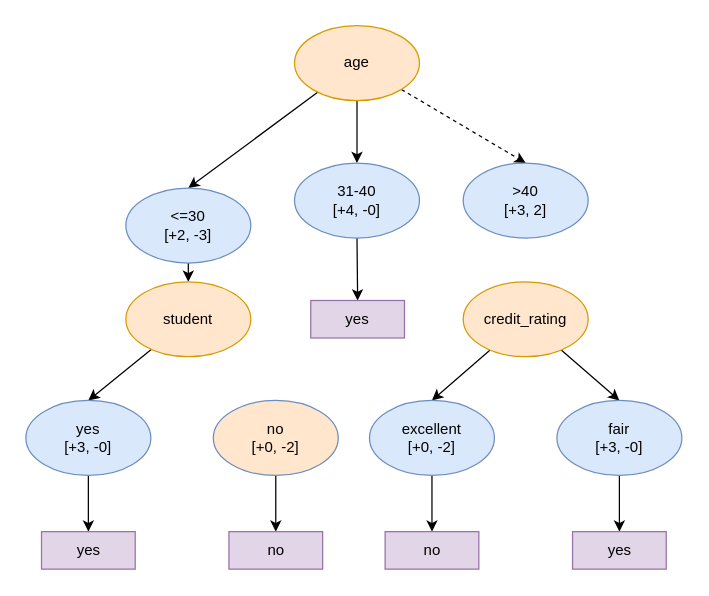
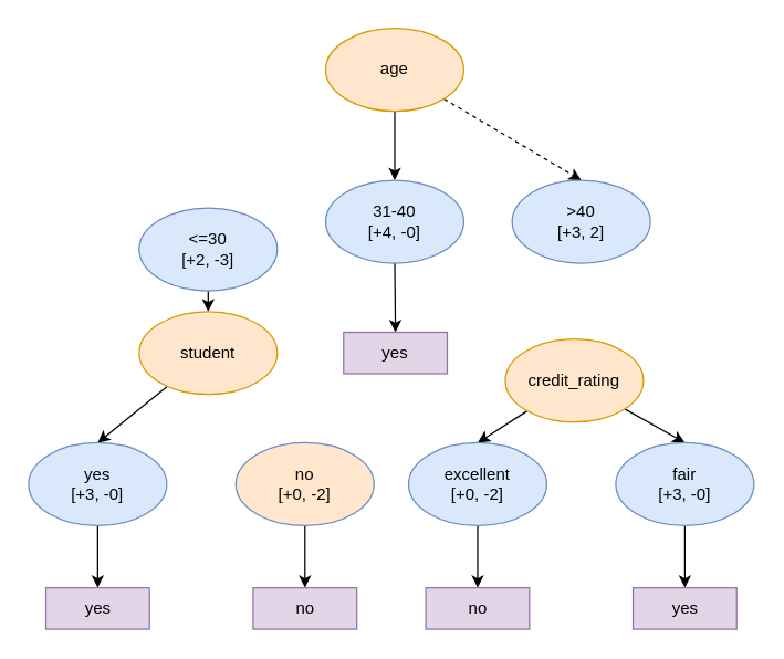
- <mxCell id="2" style="edgeStyle=none;rounded=0;orthogonalLoop=1;jettySize=auto;html=1;entryX=0.5;entryY=0;entryDx=0;entryDy=0;" edge="1" parent="1" source="5" target="7"><mxGeometry relative="1" as="geometry" /></mxCell>
- <mxCell id="22" value="credit_rating" style="ellipse;whiteSpace=wrap;html=1;fillColor=#ffe6cc;strokeColor=#d79b00;" vertex="1" parent="1"><mxGeometry x="370" y="225" width="100" height="60" as="geometry" /></mxCell>
+ <mxCell id="22" value="credit_rating" style="ellipse;whiteSpace=wrap;html=1;fillColor=#ffe6cc;strokeColor=#d79b00;" vertex="1" parent="1"><mxGeometry x="365" y="245" width="100" height="60" as="geometry" /></mxCell>
